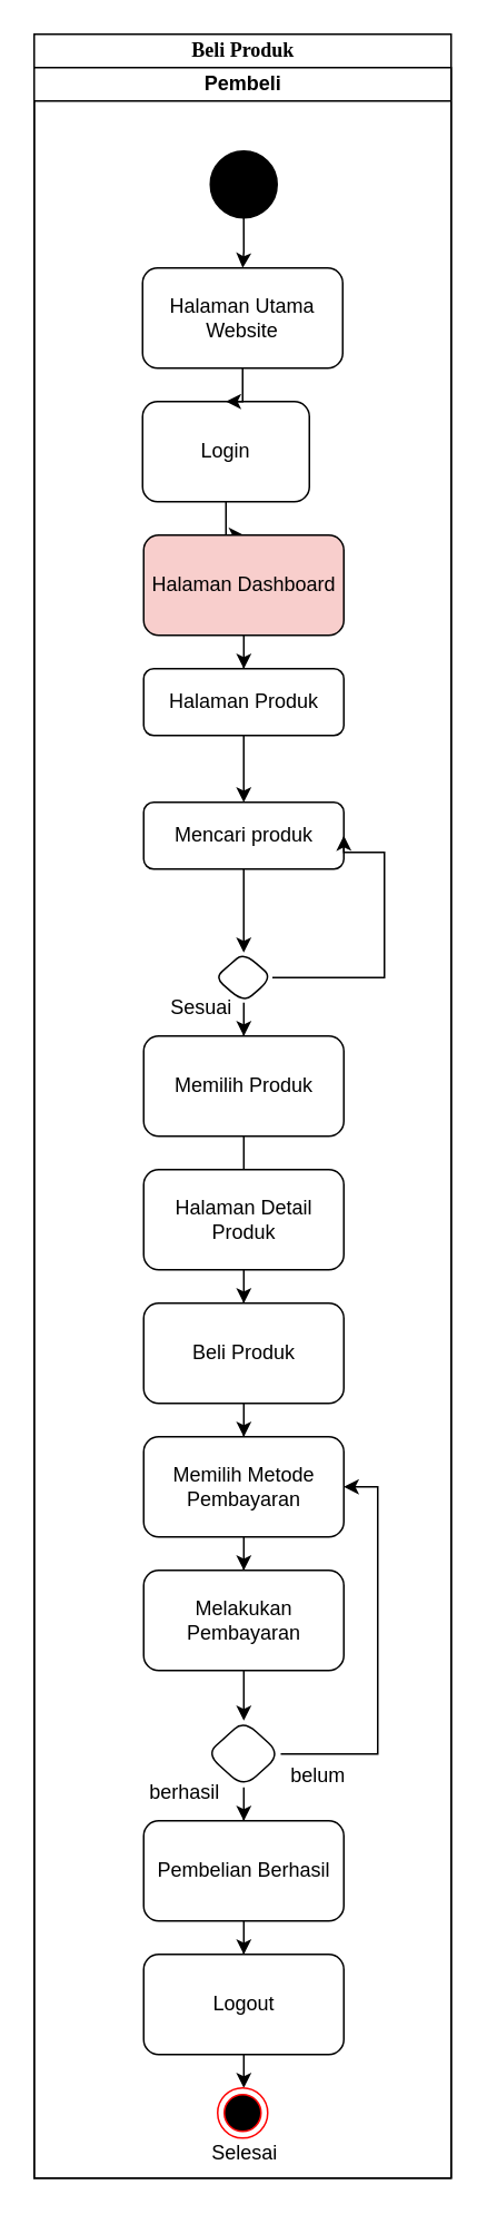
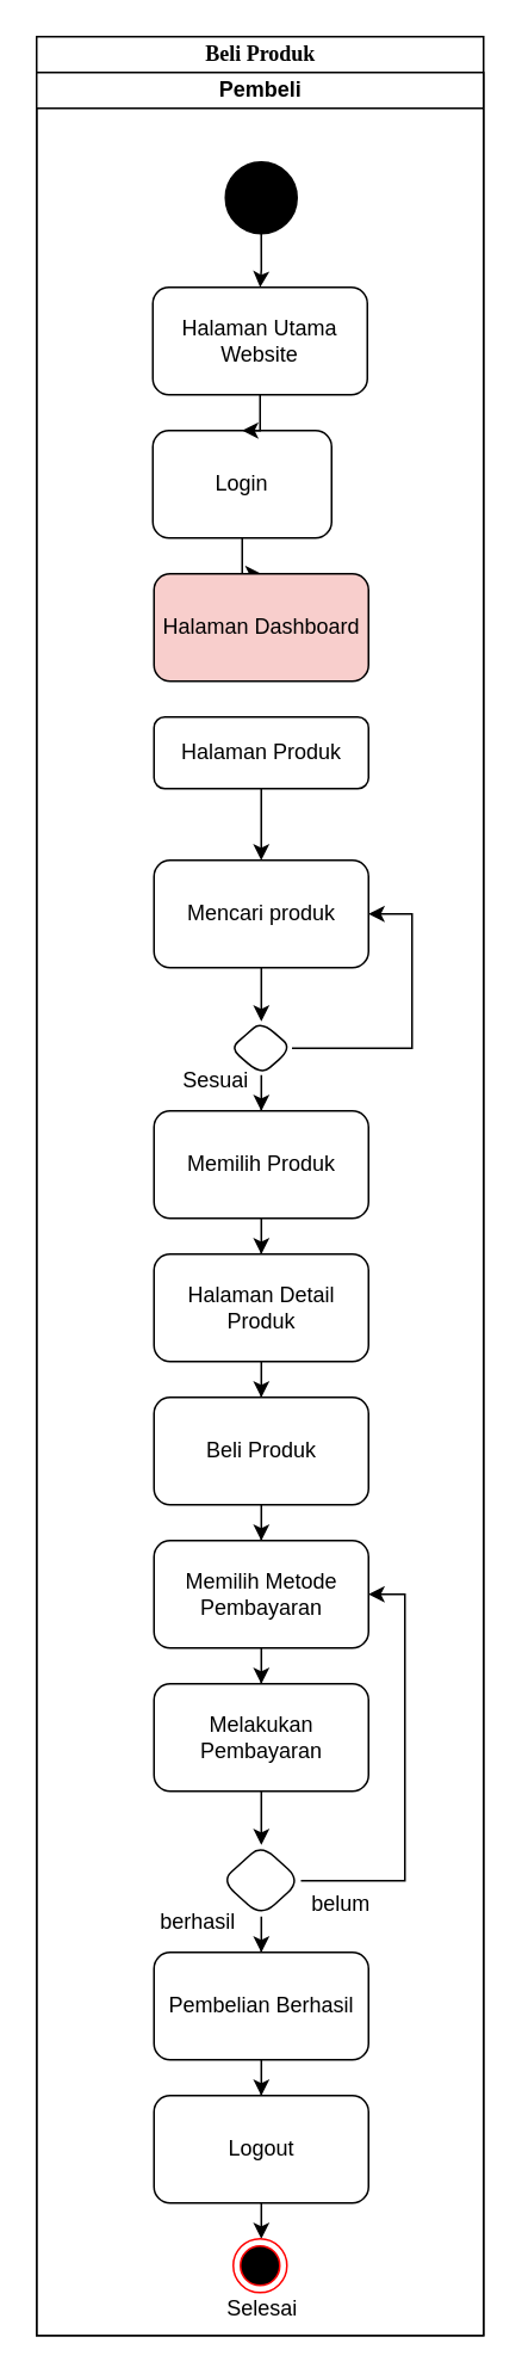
- <mxCell id="9" value="" style="edgeStyle=orthogonalEdgeStyle;rounded=0;orthogonalLoop=1;jettySize=auto;html=1;" parent="3" source="10" target="14" edge="1"><mxGeometry relative="1" as="geometry" /></mxCell>
- <mxCell id="16" value="Mencari produk" style="whiteSpace=wrap;html=1;rounded=1;" parent="3" vertex="1"><mxGeometry x="65.655" y="440" width="120" height="40" as="geometry" /></mxCell>
+ <mxCell id="16" value="Mencari produk" style="whiteSpace=wrap;html=1;rounded=1;" parent="3" vertex="1"><mxGeometry x="65.655" y="440" width="120" height="60" as="geometry" /></mxCell>
- <mxCell id="20" value="" style="edgeStyle=orthogonalEdgeStyle;rounded=0;orthogonalLoop=1;jettySize=auto;html=1;endArrow=none;" parent="3" source="21" target="23" edge="1"><mxGeometry relative="1" as="geometry" /></mxCell>
+ <mxCell id="20" value="" style="edgeStyle=orthogonalEdgeStyle;rounded=0;orthogonalLoop=1;jettySize=auto;html=1;" parent="3" source="21" target="23" edge="1"><mxGeometry relative="1" as="geometry" /></mxCell>
